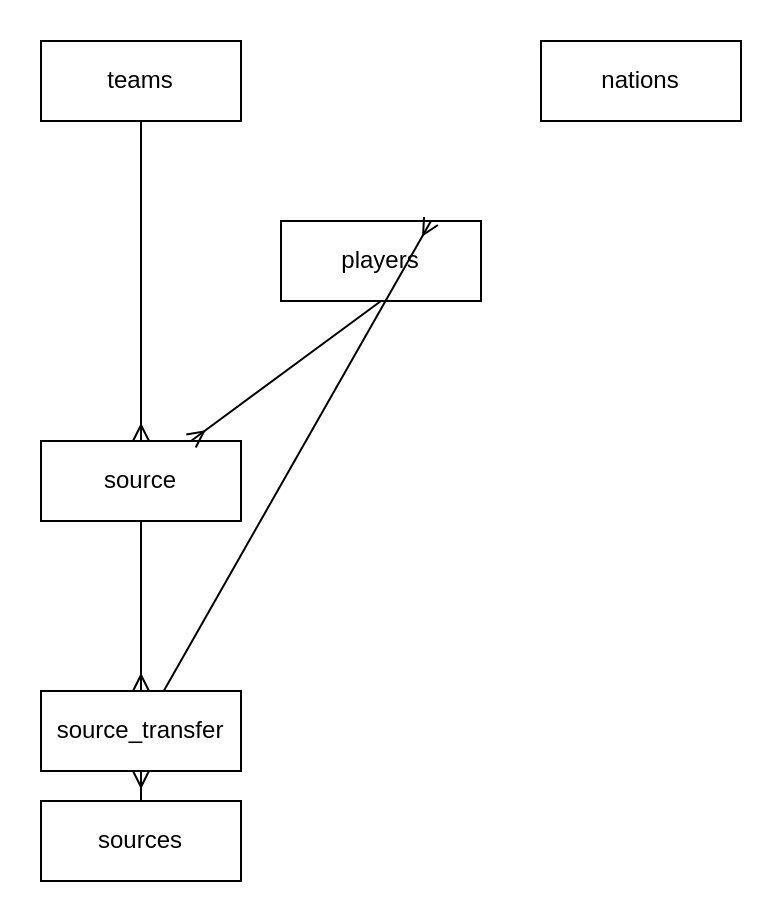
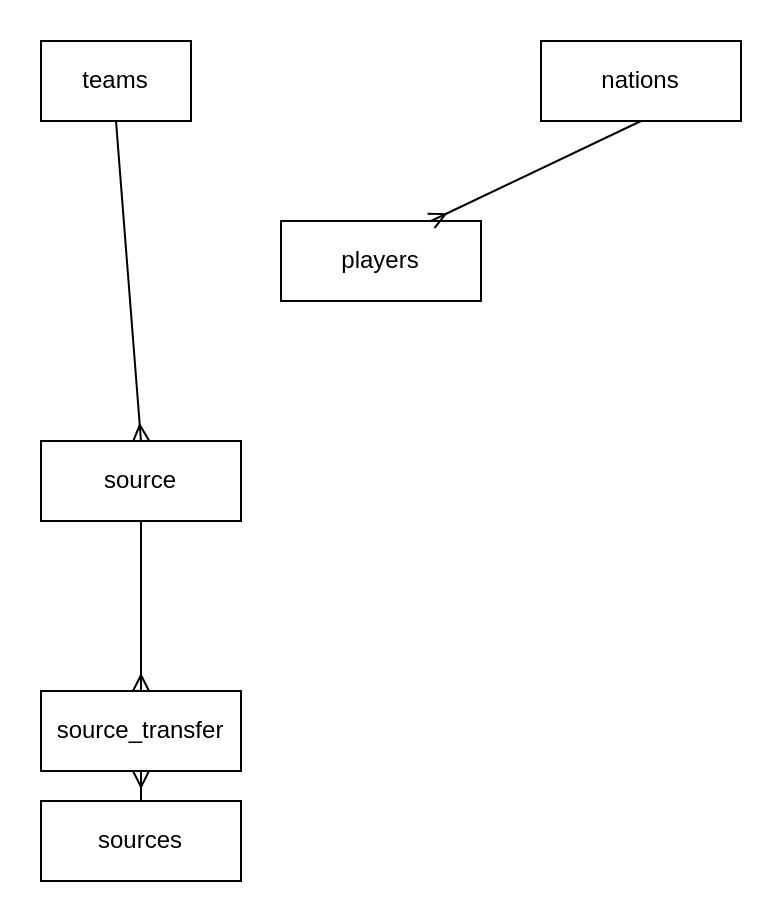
- <mxCell id="3" value="teams" style="whiteSpace=wrap;html=1;align=center;" vertex="1" parent="1"><mxGeometry x="20" y="20" width="100" height="40" as="geometry" /></mxCell>
+ <mxCell id="3" value="teams" style="whiteSpace=wrap;html=1;align=center;" vertex="1" parent="1"><mxGeometry x="20" y="20" width="75" height="40" as="geometry" /></mxCell>
- <mxCell id="8" value="" style="endArrow=none;html=1;rounded=0;entryX=0.5;entryY=1;entryDx=0;entryDy=0;exitX=0.75;exitY=0;exitDx=0;exitDy=0;startArrow=ERmany;startFill=0;" edge="1" parent="1" source="6" target="2"><mxGeometry relative="1" as="geometry"><mxPoint x="90" y="170" as="sourcePoint" /><mxPoint x="250" y="170" as="targetPoint" /></mxGeometry></mxCell>
- <mxCell id="9" value="" style="endArrow=none;html=1;rounded=0;exitX=0.75;exitY=0;exitDx=0;exitDy=0;startArrow=ERmany;startFill=0;" edge="1" parent="1" source="2" target="7"><mxGeometry relative="1" as="geometry"><mxPoint x="150" y="100" as="sourcePoint" /><mxPoint x="190" y="170" as="targetPoint" /></mxGeometry></mxCell>
+ <mxCell id="9" value="" style="endArrow=none;html=1;rounded=0;entryX=0.5;entryY=1;entryDx=0;entryDy=0;exitX=0.75;exitY=0;exitDx=0;exitDy=0;startArrow=ERmany;startFill=0;" edge="1" parent="1" source="2" target="5"><mxGeometry relative="1" as="geometry"><mxPoint x="150" y="100" as="sourcePoint" /><mxPoint x="190" y="170" as="targetPoint" /></mxGeometry></mxCell>
